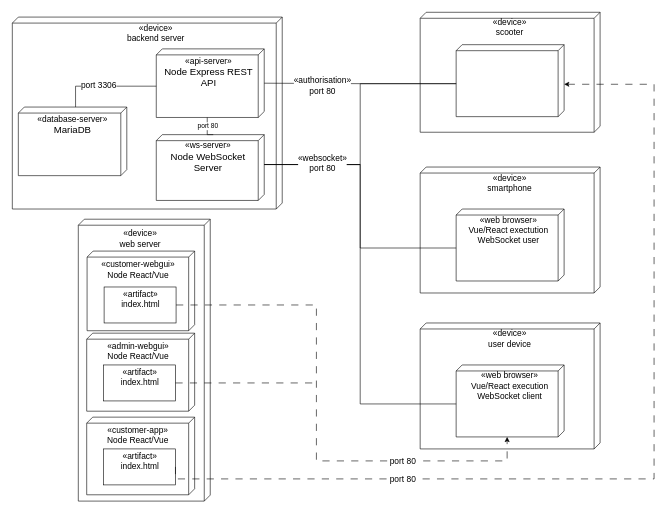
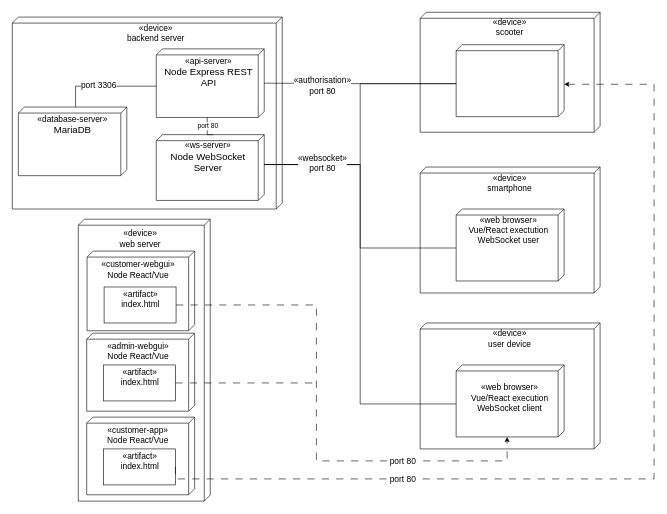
- <mxCell id="41" value="&lt;div style=&quot;font-size: 14px;&quot;&gt;«web browser»&lt;/div&gt;&lt;div style=&quot;font-size: 14px;&quot;&gt;Vue/React execution&lt;/div&gt;&lt;div style=&quot;font-size: 14px;&quot;&gt;WebSocket client&lt;br style=&quot;font-size: 14px;&quot;&gt;&lt;/div&gt;" style="text;html=1;strokeColor=none;fillColor=none;align=center;verticalAlign=middle;whiteSpace=wrap;rounded=0;fontSize=14;" parent="1" vertex="1"><mxGeometry x="772.44" y="618" width="155.12" height="50" as="geometry" /></mxCell>
+ <mxCell id="41" value="&lt;div style=&quot;font-size: 14px;&quot;&gt;«web browser»&lt;/div&gt;&lt;div style=&quot;font-size: 14px;&quot;&gt;Vue/React execution&lt;/div&gt;&lt;div style=&quot;font-size: 14px;&quot;&gt;WebSocket client&lt;br style=&quot;font-size: 14px;&quot;&gt;&lt;/div&gt;" style="text;html=1;strokeColor=none;fillColor=none;align=center;verticalAlign=middle;whiteSpace=wrap;rounded=0;fontSize=14;" parent="1" vertex="1"><mxGeometry x="772.44" y="638" width="155.12" height="50" as="geometry" /></mxCell>
